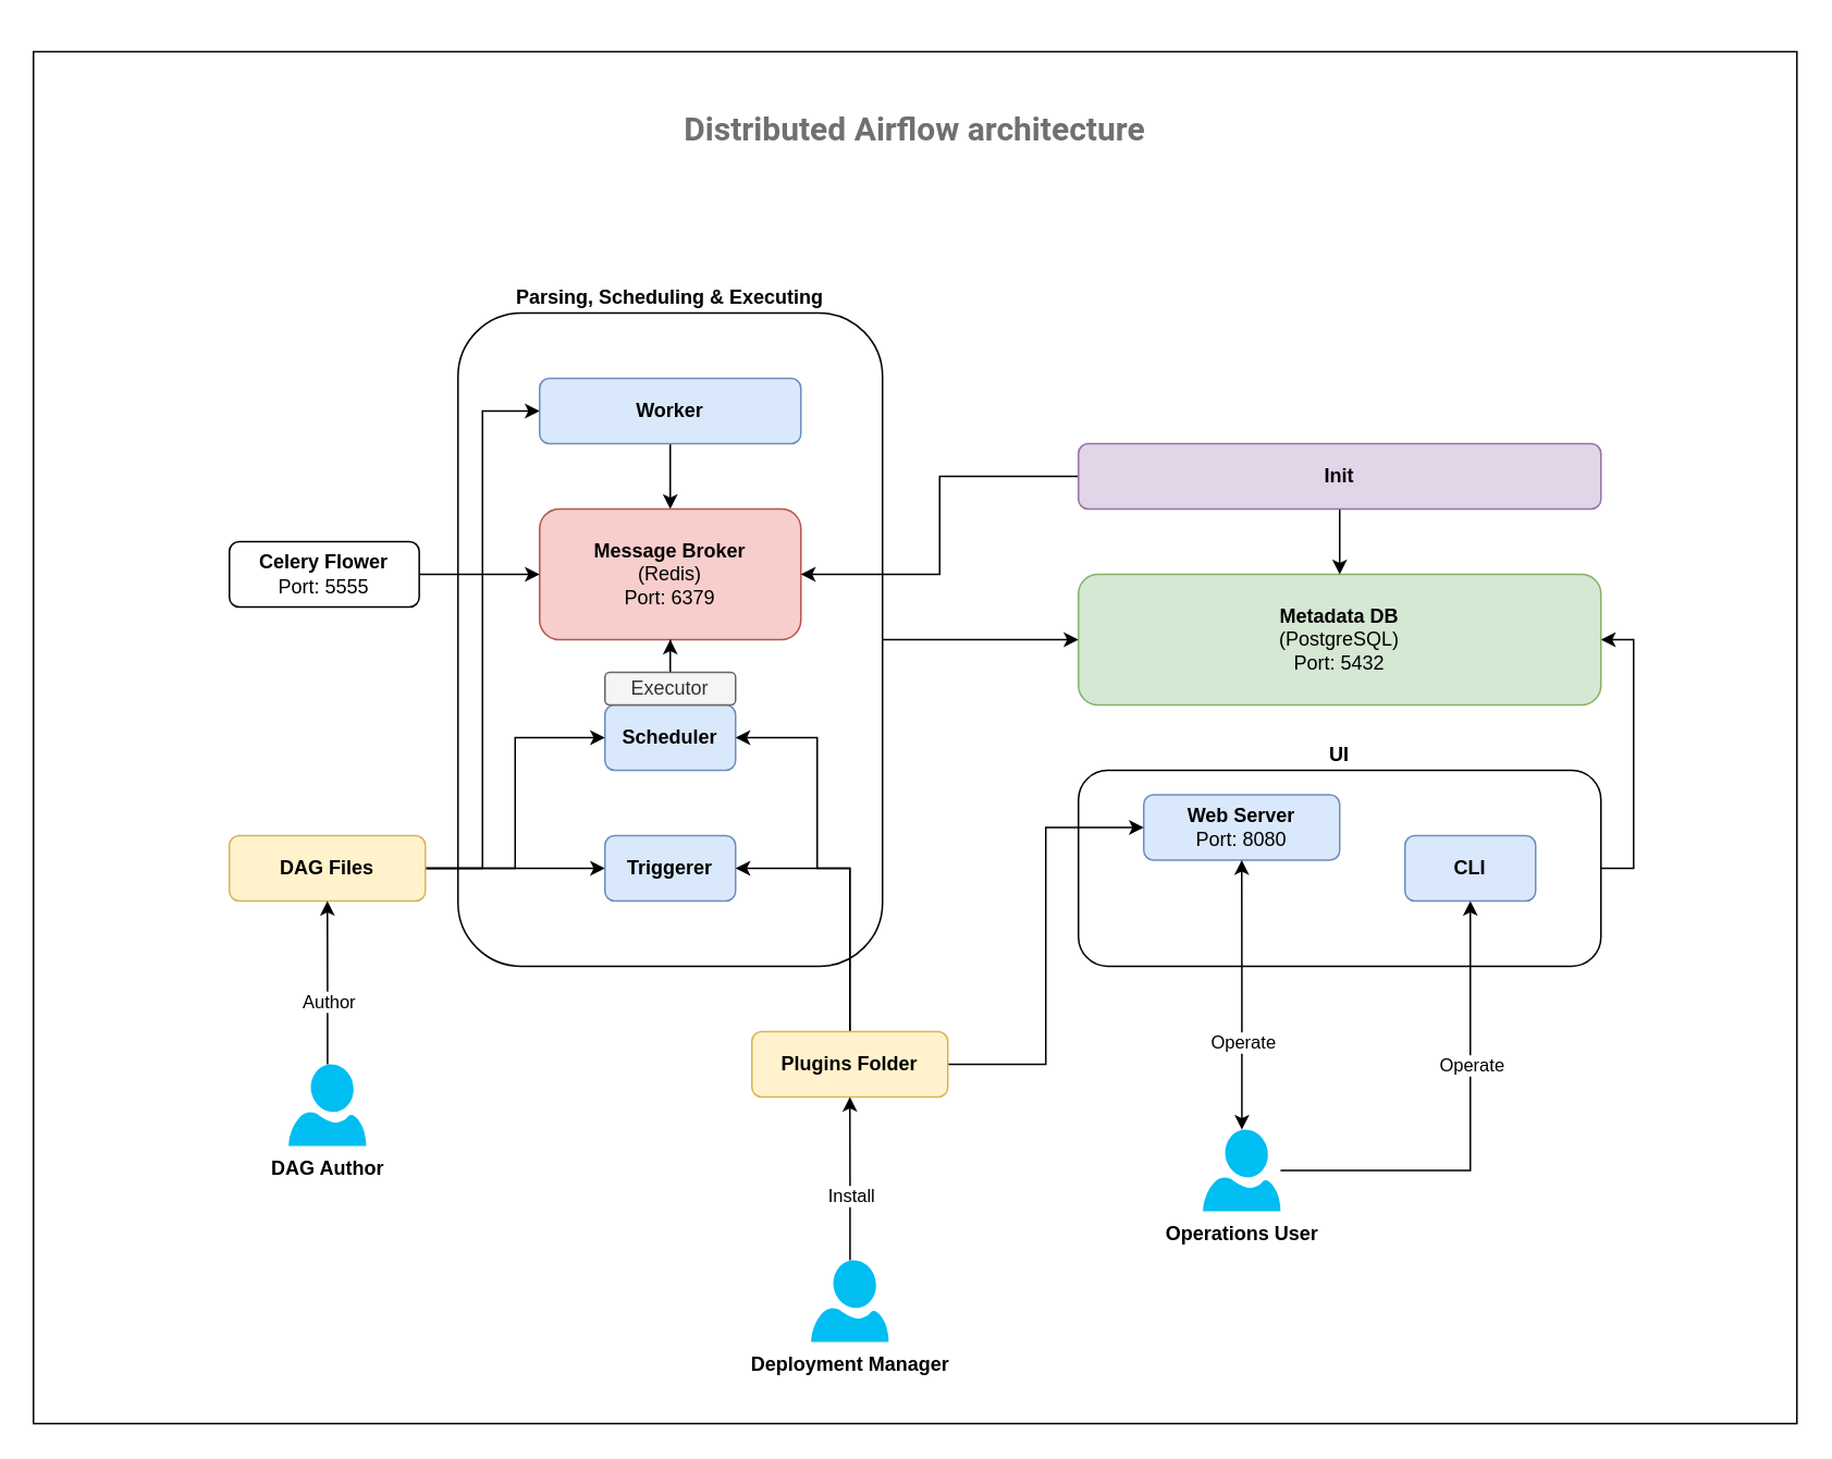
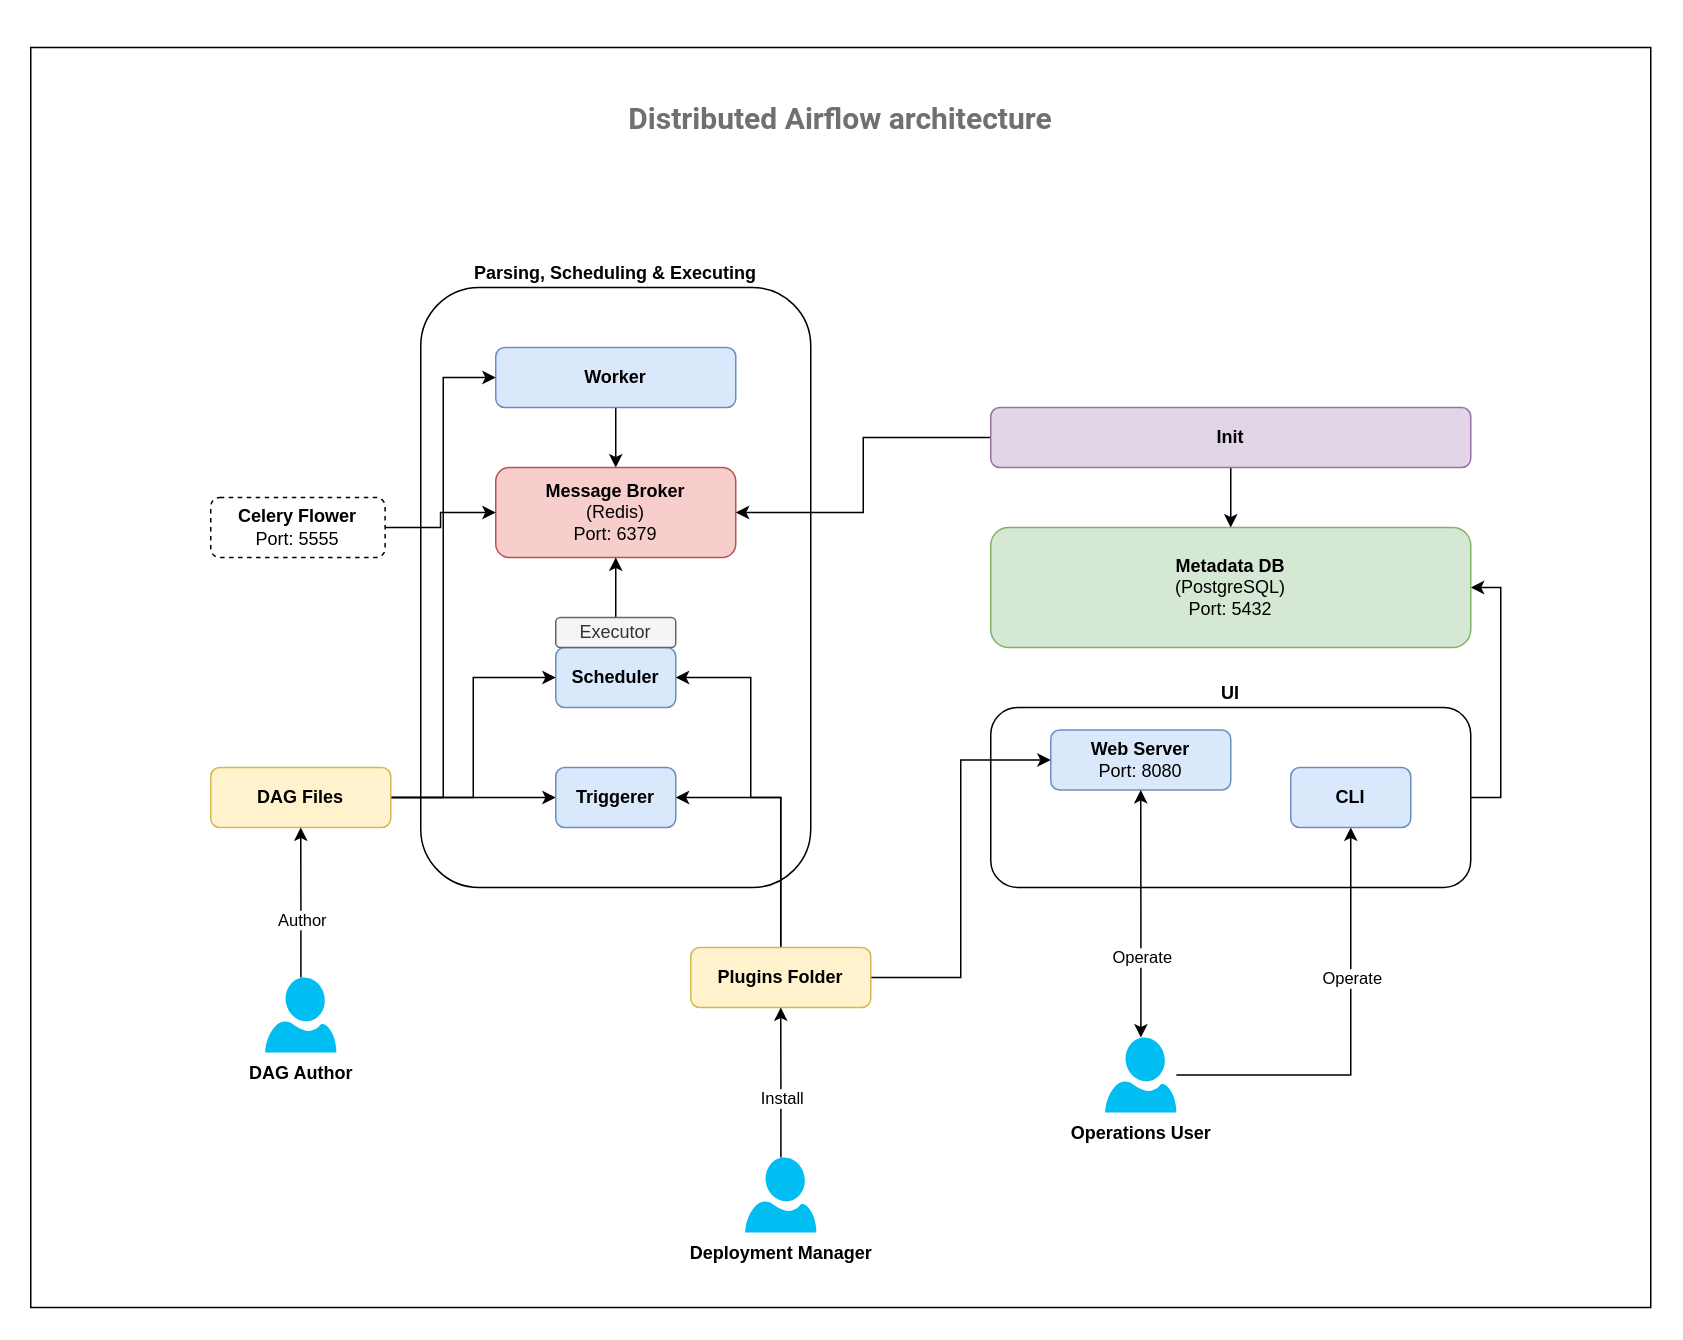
- <mxCell id="26" value="&lt;b&gt;Celery Flower&lt;/b&gt;&lt;div&gt;Port:&amp;nbsp;5555 &lt;/div&gt;" style="rounded=1;whiteSpace=wrap;html=1;" parent="1" vertex="1"><mxGeometry x="140" y="331" width="116.25" height="40" as="geometry" /></mxCell>
+ <mxCell id="26" value="&lt;b&gt;Celery Flower&lt;/b&gt;&lt;div&gt;Port:&amp;nbsp;5555 &lt;/div&gt;" style="rounded=1;whiteSpace=wrap;html=1;dashed=1;" parent="1" vertex="1"><mxGeometry x="140" y="331" width="116.25" height="40" as="geometry" /></mxCell>
- <mxCell id="13" value="&lt;b&gt;Message Broker&lt;/b&gt;&lt;div&gt;(Redis)&lt;/div&gt;&lt;div&gt;Port:&amp;nbsp;6379 &lt;/div&gt;" style="rounded=1;whiteSpace=wrap;html=1;fillColor=#f8cecc;strokeColor=#b85450;" parent="1" vertex="1"><mxGeometry x="330" y="311" width="160" height="80" as="geometry" /></mxCell>
+ <mxCell id="13" value="&lt;b&gt;Message Broker&lt;/b&gt;&lt;div&gt;(Redis)&lt;/div&gt;&lt;div&gt;Port:&amp;nbsp;6379 &lt;/div&gt;" style="rounded=1;whiteSpace=wrap;html=1;fillColor=#f8cecc;strokeColor=#b85450;" parent="1" vertex="1"><mxGeometry x="330" y="311" width="160" height="60" as="geometry" /></mxCell>
- <mxCell id="5" style="edgeStyle=orthogonalEdgeStyle;rounded=0;orthogonalLoop=1;jettySize=auto;html=1;entryX=0;entryY=0.5;entryDx=0;entryDy=0;" parent="1" source="6" target="12" edge="1"><mxGeometry relative="1" as="geometry" /></mxCell>
